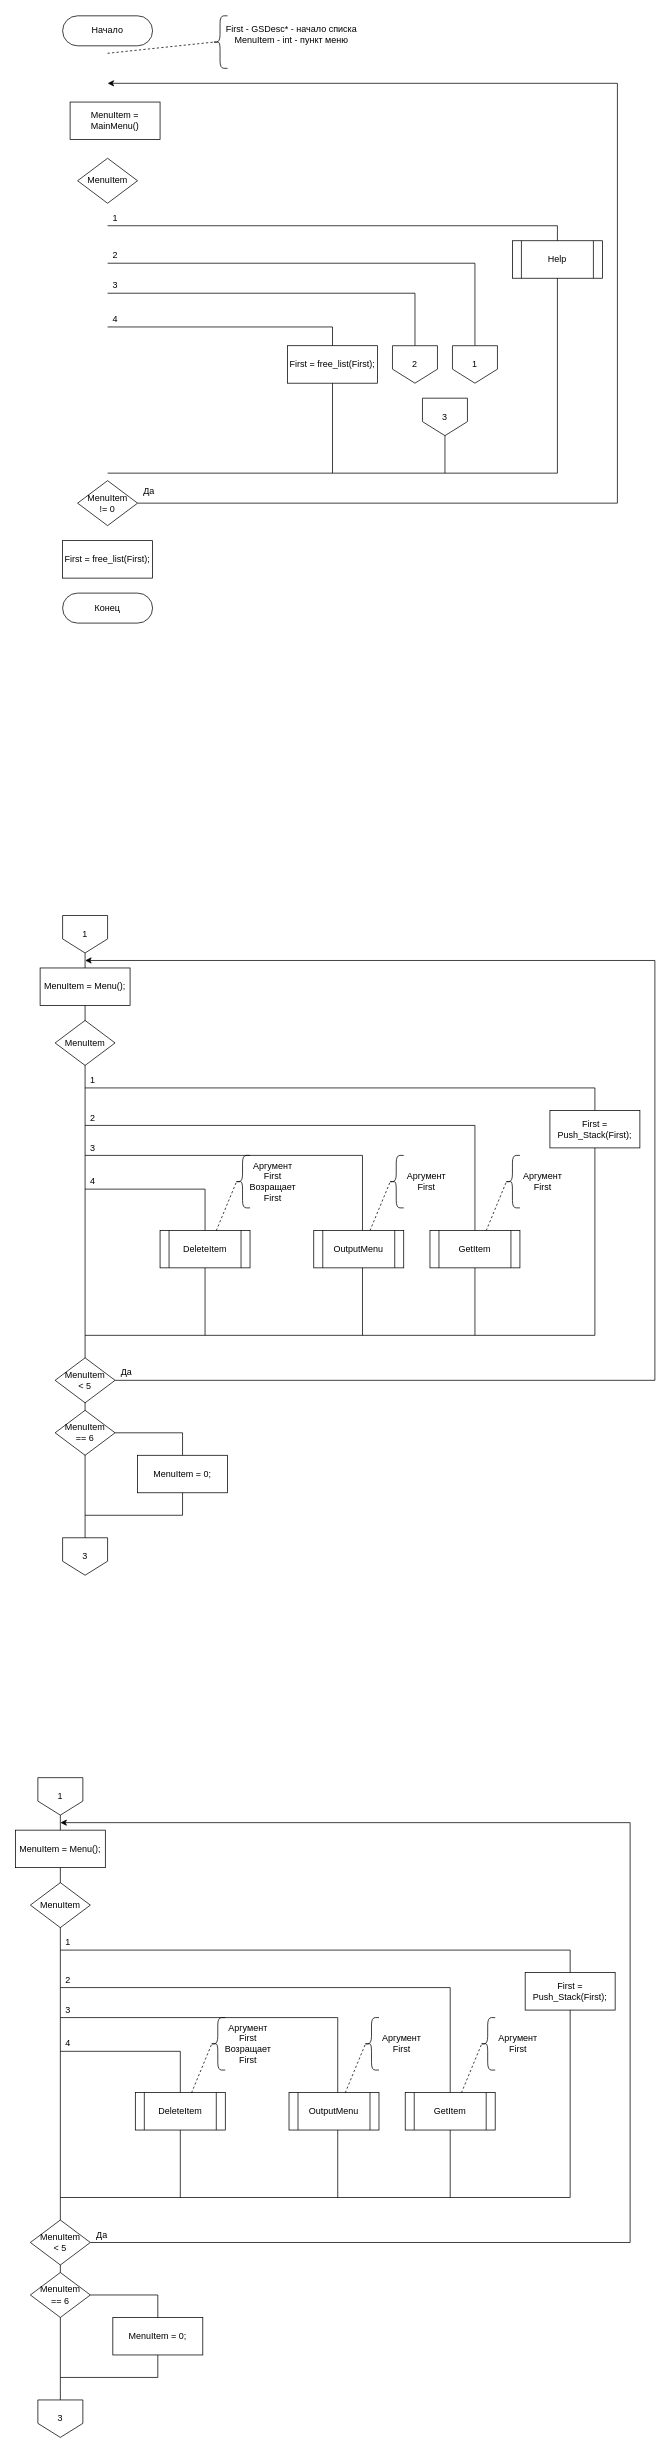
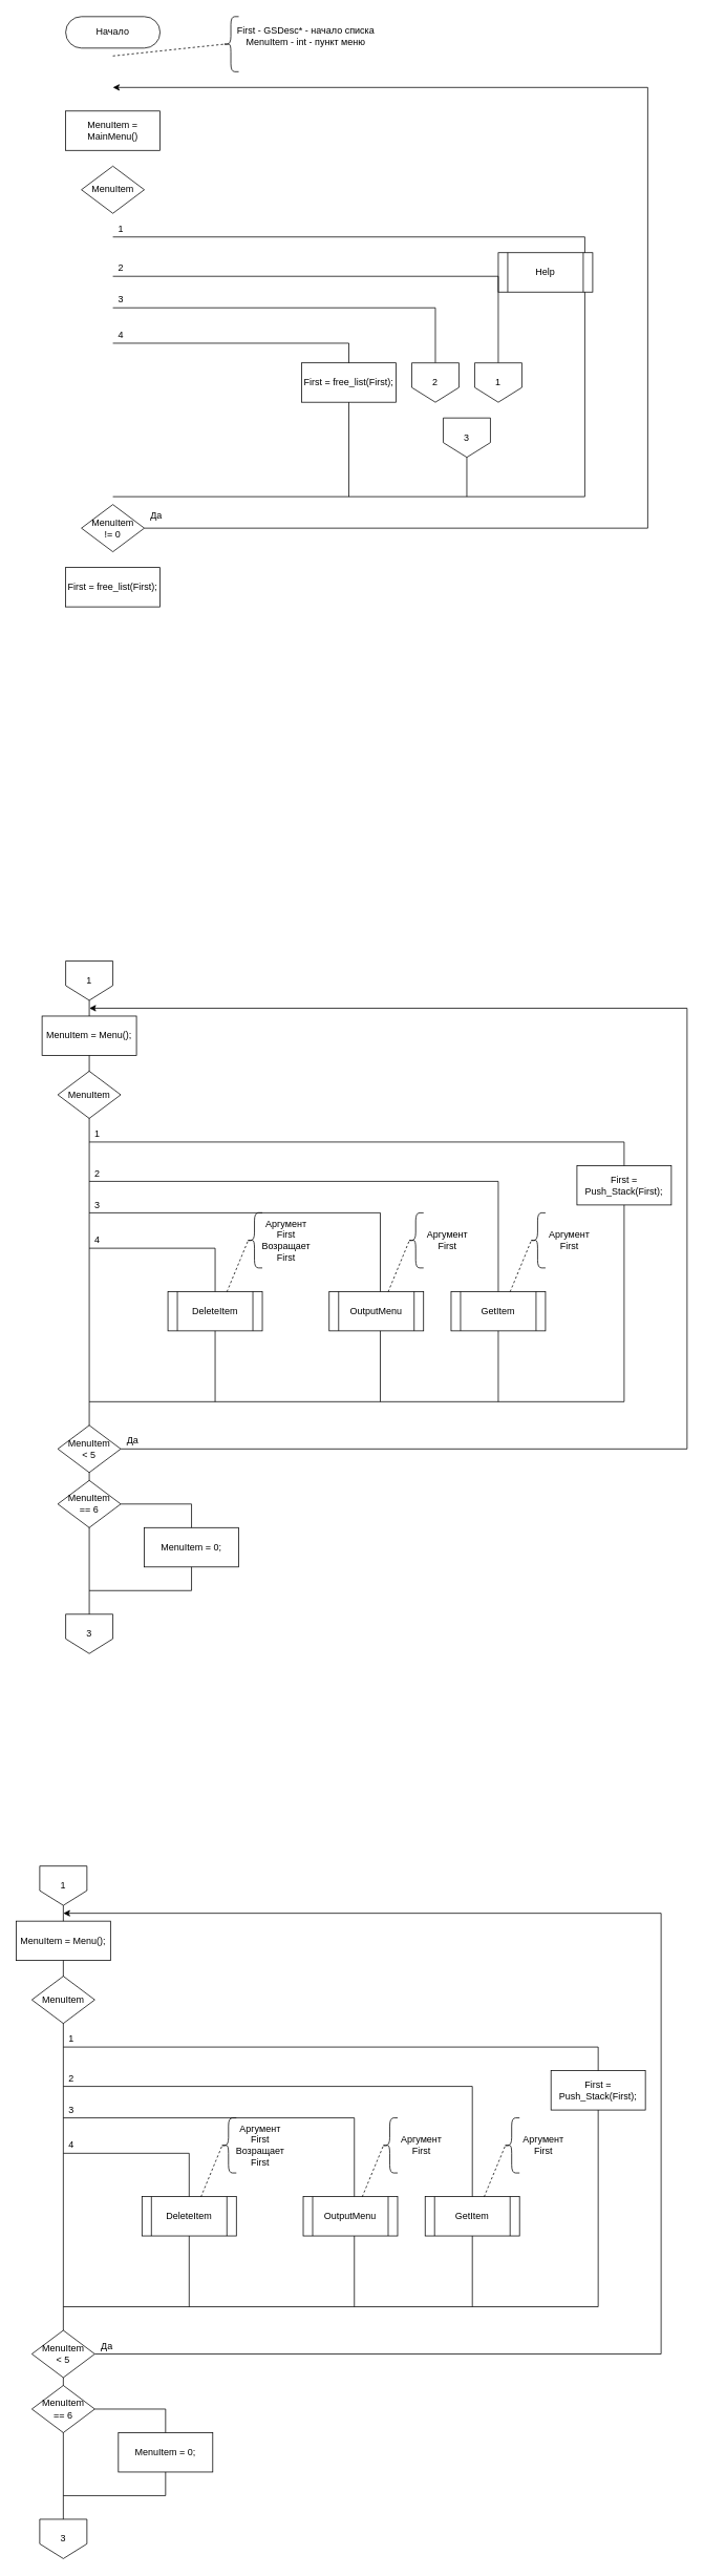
- <mxCell id="4" value="MenuItem =&lt;br&gt;MainMenu()" style="rounded=0;whiteSpace=wrap;html=1;" vertex="1" parent="1"><mxGeometry x="93" y="135" width="120" height="50" as="geometry" /></mxCell>
+ <mxCell id="4" value="MenuItem =&lt;br&gt;MainMenu()" style="rounded=0;whiteSpace=wrap;html=1;" vertex="1" parent="1"><mxGeometry x="83" y="140" width="120" height="50" as="geometry" /></mxCell>
- <mxCell id="11" value="Help" style="shape=process;whiteSpace=wrap;html=1;backgroundOutline=1;" vertex="1" parent="1"><mxGeometry x="683" y="320" width="120" height="50" as="geometry" /></mxCell>
+ <mxCell id="11" value="Help" style="shape=process;whiteSpace=wrap;html=1;backgroundOutline=1;" vertex="1" parent="1"><mxGeometry x="633" y="320" width="120" height="50" as="geometry" /></mxCell>
- <mxCell id="3" value="Конец" style="rounded=1;whiteSpace=wrap;html=1;arcSize=50;" vertex="1" parent="1"><mxGeometry x="83" y="790" width="120" height="40" as="geometry" /></mxCell>
